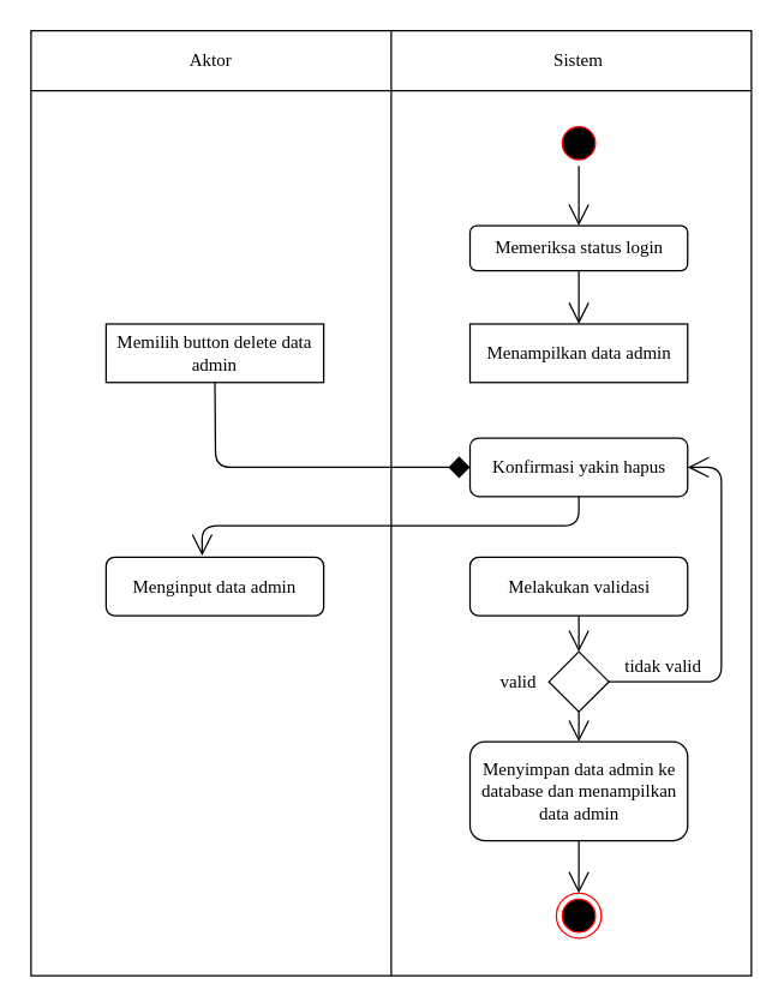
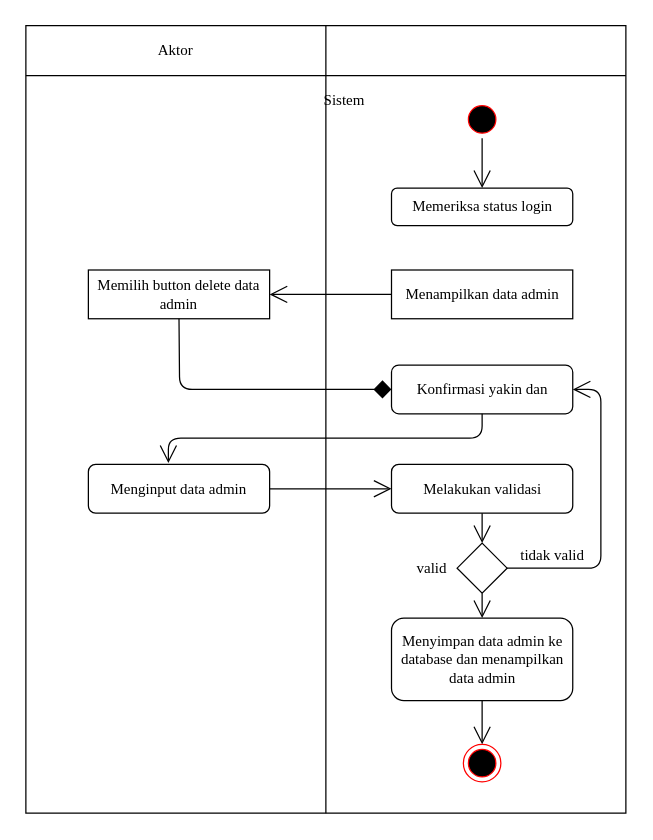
- <mxCell id="4" value="Sistem" style="text;html=1;strokeColor=none;fillColor=none;align=center;verticalAlign=middle;whiteSpace=wrap;rounded=0;shadow=0;comic=0;startSize=20;fontFamily=Verdana;" vertex="1" parent="1"><mxGeometry x="365" y="30" width="40" height="20" as="geometry" /></mxCell>
+ <mxCell id="4" value="Sistem" style="text;html=1;strokeColor=none;fillColor=none;align=center;verticalAlign=middle;whiteSpace=wrap;rounded=0;shadow=0;comic=0;startSize=20;fontFamily=Verdana;" vertex="1" parent="1"><mxGeometry x="255" y="70" width="40" height="20" as="geometry" /></mxCell>
- <mxCell id="7" value="" style="endArrow=open;endFill=1;endSize=12;html=1;fontFamily=Verdana;exitX=0.5;exitY=1;exitDx=0;exitDy=0;entryX=0.5;entryY=0;entryDx=0;entryDy=0;" edge="1" parent="1" source="10" target="6"><mxGeometry width="160" relative="1" as="geometry"><mxPoint x="384.5" y="134" as="sourcePoint" /><mxPoint x="384.5" y="194" as="targetPoint" /></mxGeometry></mxCell>
+ <mxCell id="17" value="" style="endArrow=open;endFill=1;endSize=12;html=1;fontFamily=Verdana;exitX=0;exitY=0.5;exitDx=0;exitDy=0;entryX=1;entryY=0.5;entryDx=0;entryDy=0;" edge="1" parent="1" source="6" target="13"><mxGeometry width="160" relative="1" as="geometry"><mxPoint x="395" y="190" as="sourcePoint" /><mxPoint x="395" y="225.5" as="targetPoint" /></mxGeometry></mxCell>
- <mxCell id="26" value="Konfirmasi yakin hapus" style="rounded=1;whiteSpace=wrap;html=1;shadow=0;comic=0;startSize=20;strokeWidth=1;fontFamily=Verdana;" vertex="1" parent="1"><mxGeometry x="312.5" y="291.5" width="145" height="39" as="geometry" /></mxCell>
+ <mxCell id="26" value="Konfirmasi yakin dan" style="rounded=1;whiteSpace=wrap;html=1;shadow=0;comic=0;startSize=20;strokeWidth=1;fontFamily=Verdana;" vertex="1" parent="1"><mxGeometry x="312.5" y="291.5" width="145" height="39" as="geometry" /></mxCell>
+ <mxCell id="19" value="" style="endArrow=open;endFill=1;endSize=12;html=1;fontFamily=Verdana;entryX=0;entryY=0.5;entryDx=0;entryDy=0;" edge="1" parent="1" source="14" target="12"><mxGeometry width="160" relative="1" as="geometry"><mxPoint x="322.5" y="329" as="sourcePoint" /><mxPoint x="225" y="329" as="targetPoint" /></mxGeometry></mxCell>
